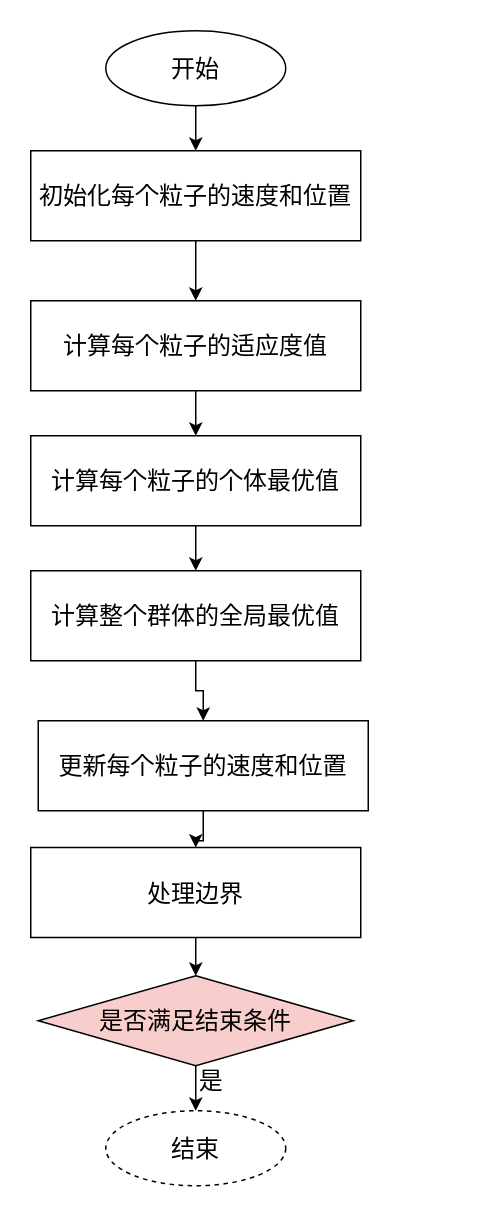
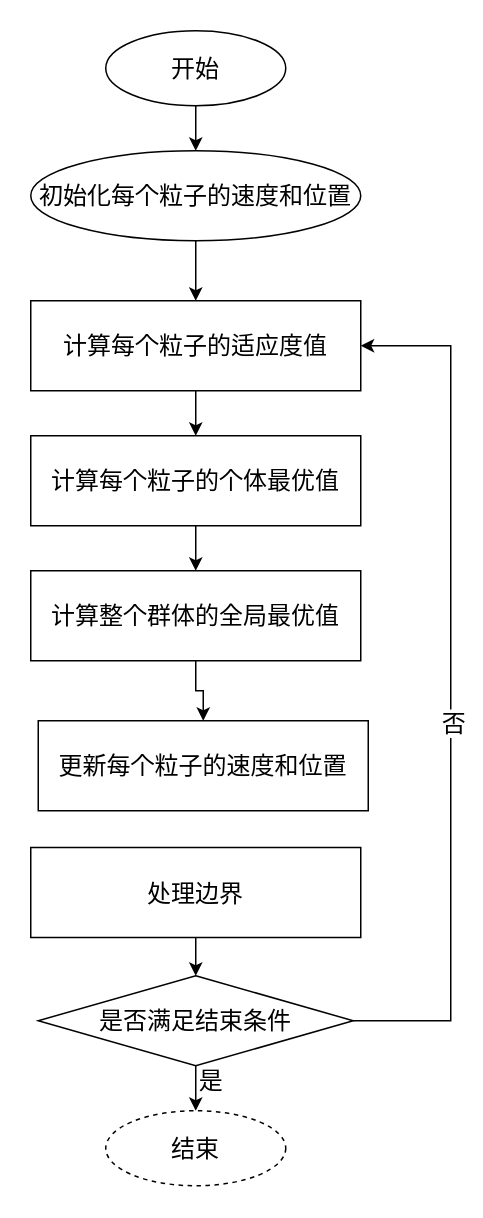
- <mxCell id="5" value="初始化每个粒子的速度和位置" style="rounded=0;whiteSpace=wrap;html=1;fontSize=16;" vertex="1" parent="1"><mxGeometry x="20" y="100" width="220" height="60" as="geometry" /></mxCell>
+ <mxCell id="5" value="初始化每个粒子的速度和位置" style="ellipse;whiteSpace=wrap;html=1;fontSize=16;" vertex="1" parent="1"><mxGeometry x="20" y="100" width="220" height="60" as="geometry" /></mxCell>
+ <mxCell id="16" style="edgeStyle=orthogonalEdgeStyle;rounded=0;orthogonalLoop=1;jettySize=auto;html=1;exitX=1;exitY=0.5;exitDx=0;exitDy=0;entryX=1;entryY=0.5;entryDx=0;entryDy=0;fontSize=16;" edge="1" parent="1" source="19" target="7"><mxGeometry relative="1" as="geometry"><Array as="points"><mxPoint x="300" y="680" /><mxPoint x="300" y="230" /></Array></mxGeometry></mxCell>
+ <mxCell id="17" value="否" style="edgeLabel;html=1;align=center;verticalAlign=middle;resizable=0;points=[];fontSize=16;" vertex="1" connectable="0" parent="16"><mxGeometry x="-0.081" y="-1" relative="1" as="geometry"><mxPoint as="offset" /></mxGeometry></mxCell>
- <mxCell id="12" value="" style="edgeStyle=orthogonalEdgeStyle;rounded=0;orthogonalLoop=1;jettySize=auto;html=1;fontSize=16;" edge="1" parent="1" source="13" target="15"><mxGeometry relative="1" as="geometry" /></mxCell>
- <mxCell id="19" value="是否满足结束条件" style="rhombus;whiteSpace=wrap;html=1;fontSize=16;fillColor=#f8cecc;" vertex="1" parent="1"><mxGeometry x="25" y="650" width="210" height="60" as="geometry" /></mxCell>
+ <mxCell id="19" value="是否满足结束条件" style="rhombus;whiteSpace=wrap;html=1;fontSize=16;" vertex="1" parent="1"><mxGeometry x="25" y="650" width="210" height="60" as="geometry" /></mxCell>
